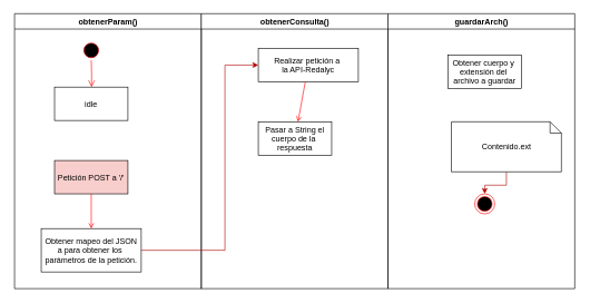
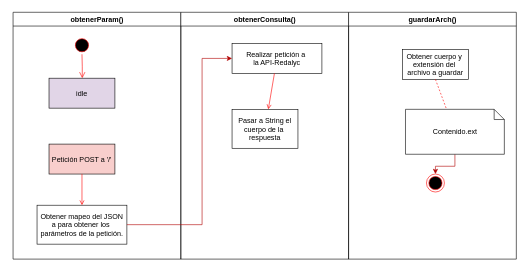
- <mxCell id="5" value="idle" style="" parent="2" vertex="1"><mxGeometry x="60" y="110" width="110" height="50" as="geometry" /></mxCell>
+ <mxCell id="5" value="idle" style="fillColor=#e1d5e7;" parent="2" vertex="1"><mxGeometry x="60" y="110" width="110" height="50" as="geometry" /></mxCell>
+ <mxCell id="18" value="" style="endArrow=none;strokeColor=#FF0000;endFill=0;rounded=0;dashed=1;exitX=0.5;exitY=1;exitDx=0;exitDy=0;" parent="13" source="14" target="17" edge="1"><mxGeometry relative="1" as="geometry"><mxPoint x="85.25" y="222" as="sourcePoint" /></mxGeometry></mxCell>
- <mxCell id="11" value="Pasar a String el&#10;cuerpo de la &#10;respuesta" style="" parent="9" vertex="1"><mxGeometry x="85.5" y="162" width="110" height="50" as="geometry" /></mxCell>
+ <mxCell id="11" value="Pasar a String el&#10;cuerpo de la &#10;respuesta" style="" parent="9" vertex="1"><mxGeometry x="85.5" y="162" width="110" height="65" as="geometry" /></mxCell>
